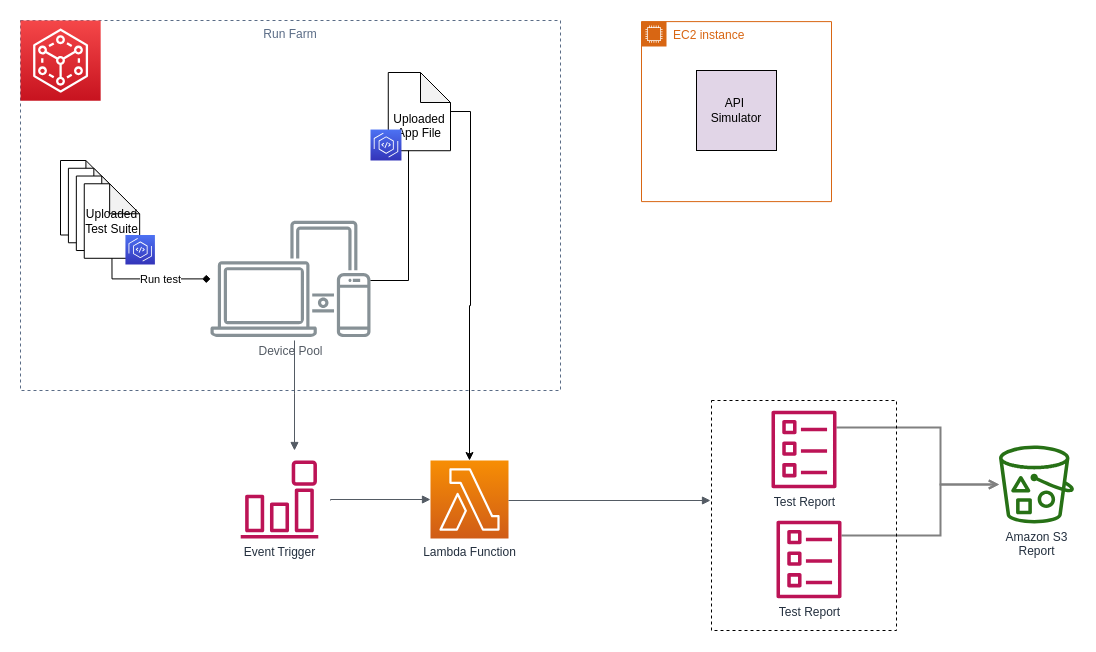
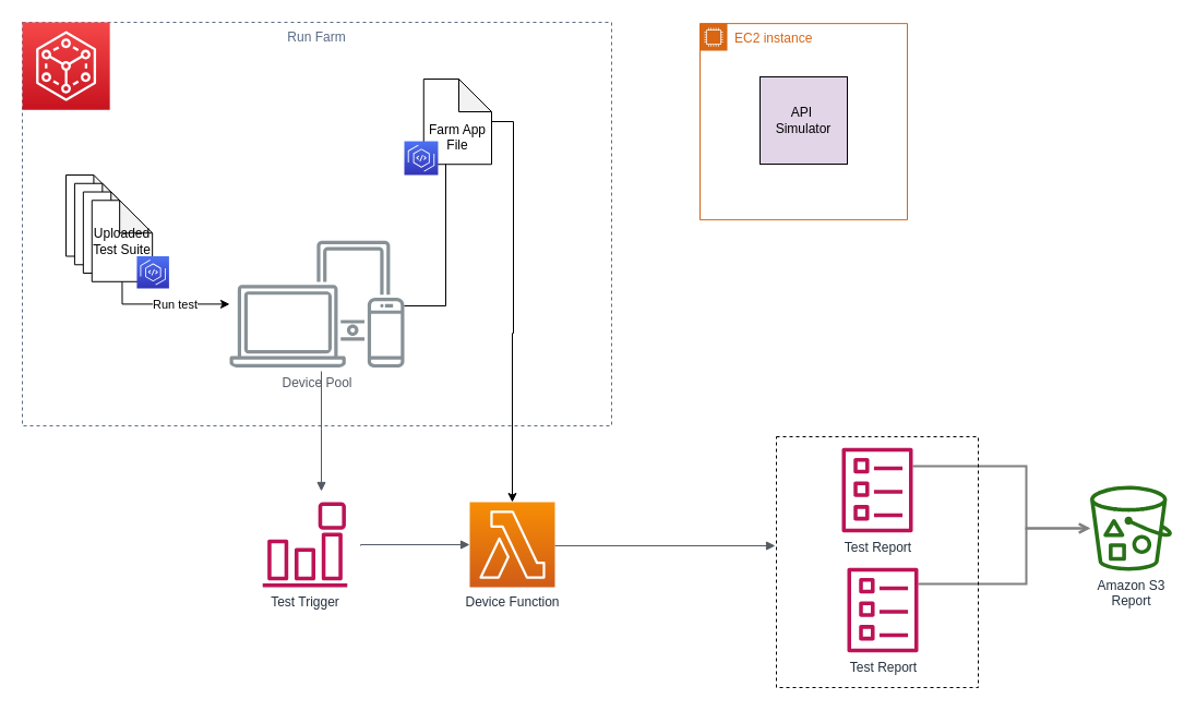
- <mxCell id="12" value="&lt;br&gt;&lt;br&gt;Uploaded App File&lt;br&gt;" style="shape=note;whiteSpace=wrap;html=1;backgroundOutline=1;darkOpacity=0.05;" vertex="1" parent="11"><mxGeometry x="17.778" width="62.222" height="78.222" as="geometry" /></mxCell>
+ <mxCell id="12" value="&lt;br&gt;&lt;br&gt;Farm App File&lt;br&gt;" style="shape=note;whiteSpace=wrap;html=1;backgroundOutline=1;darkOpacity=0.05;" vertex="1" parent="11"><mxGeometry x="17.778" width="62.222" height="78.222" as="geometry" /></mxCell>
- <mxCell id="21" style="edgeStyle=orthogonalEdgeStyle;rounded=0;orthogonalLoop=1;jettySize=auto;html=1;exitX=0.5;exitY=1;exitDx=0;exitDy=0;exitPerimeter=0;endArrow=diamond;" edge="1" parent="1" source="18" target="20"><mxGeometry relative="1" as="geometry" /></mxCell>
+ <mxCell id="21" style="edgeStyle=orthogonalEdgeStyle;rounded=0;orthogonalLoop=1;jettySize=auto;html=1;exitX=0.5;exitY=1;exitDx=0;exitDy=0;exitPerimeter=0;" edge="1" parent="1" source="18" target="20"><mxGeometry relative="1" as="geometry" /></mxCell>
- <mxCell id="27" value="Event Trigger" style="outlineConnect=0;fontColor=#232F3E;gradientColor=none;fillColor=#BC1356;strokeColor=none;dashed=0;verticalLabelPosition=bottom;verticalAlign=top;align=center;html=1;fontSize=12;fontStyle=0;aspect=fixed;pointerEvents=1;shape=mxgraph.aws4.event_event_based;" vertex="1" parent="1"><mxGeometry x="240" y="460" width="78" height="78" as="geometry" /></mxCell>
+ <mxCell id="27" value="Test Trigger" style="outlineConnect=0;fontColor=#232F3E;gradientColor=none;fillColor=#BC1356;strokeColor=none;dashed=0;verticalLabelPosition=bottom;verticalAlign=top;align=center;html=1;fontSize=12;fontStyle=0;aspect=fixed;pointerEvents=1;shape=mxgraph.aws4.event_event_based;" vertex="1" parent="1"><mxGeometry x="240" y="460" width="78" height="78" as="geometry" /></mxCell>
- <mxCell id="26" value="Lambda Function" style="points=[[0,0,0],[0.25,0,0],[0.5,0,0],[0.75,0,0],[1,0,0],[0,1,0],[0.25,1,0],[0.5,1,0],[0.75,1,0],[1,1,0],[0,0.25,0],[0,0.5,0],[0,0.75,0],[1,0.25,0],[1,0.5,0],[1,0.75,0]];outlineConnect=0;fontColor=#232F3E;gradientColor=#F78E04;gradientDirection=north;fillColor=#D05C17;strokeColor=#ffffff;dashed=0;verticalLabelPosition=bottom;verticalAlign=top;align=center;html=1;fontSize=12;fontStyle=0;aspect=fixed;shape=mxgraph.aws4.resourceIcon;resIcon=mxgraph.aws4.lambda;" vertex="1" parent="1"><mxGeometry x="430" y="460" width="78" height="78" as="geometry" /></mxCell>
+ <mxCell id="26" value="Device Function" style="points=[[0,0,0],[0.25,0,0],[0.5,0,0],[0.75,0,0],[1,0,0],[0,1,0],[0.25,1,0],[0.5,1,0],[0.75,1,0],[1,1,0],[0,0.25,0],[0,0.5,0],[0,0.75,0],[1,0.25,0],[1,0.5,0],[1,0.75,0]];outlineConnect=0;fontColor=#232F3E;gradientColor=#F78E04;gradientDirection=north;fillColor=#D05C17;strokeColor=#ffffff;dashed=0;verticalLabelPosition=bottom;verticalAlign=top;align=center;html=1;fontSize=12;fontStyle=0;aspect=fixed;shape=mxgraph.aws4.resourceIcon;resIcon=mxgraph.aws4.lambda;" vertex="1" parent="1"><mxGeometry x="430" y="460" width="78" height="78" as="geometry" /></mxCell>
